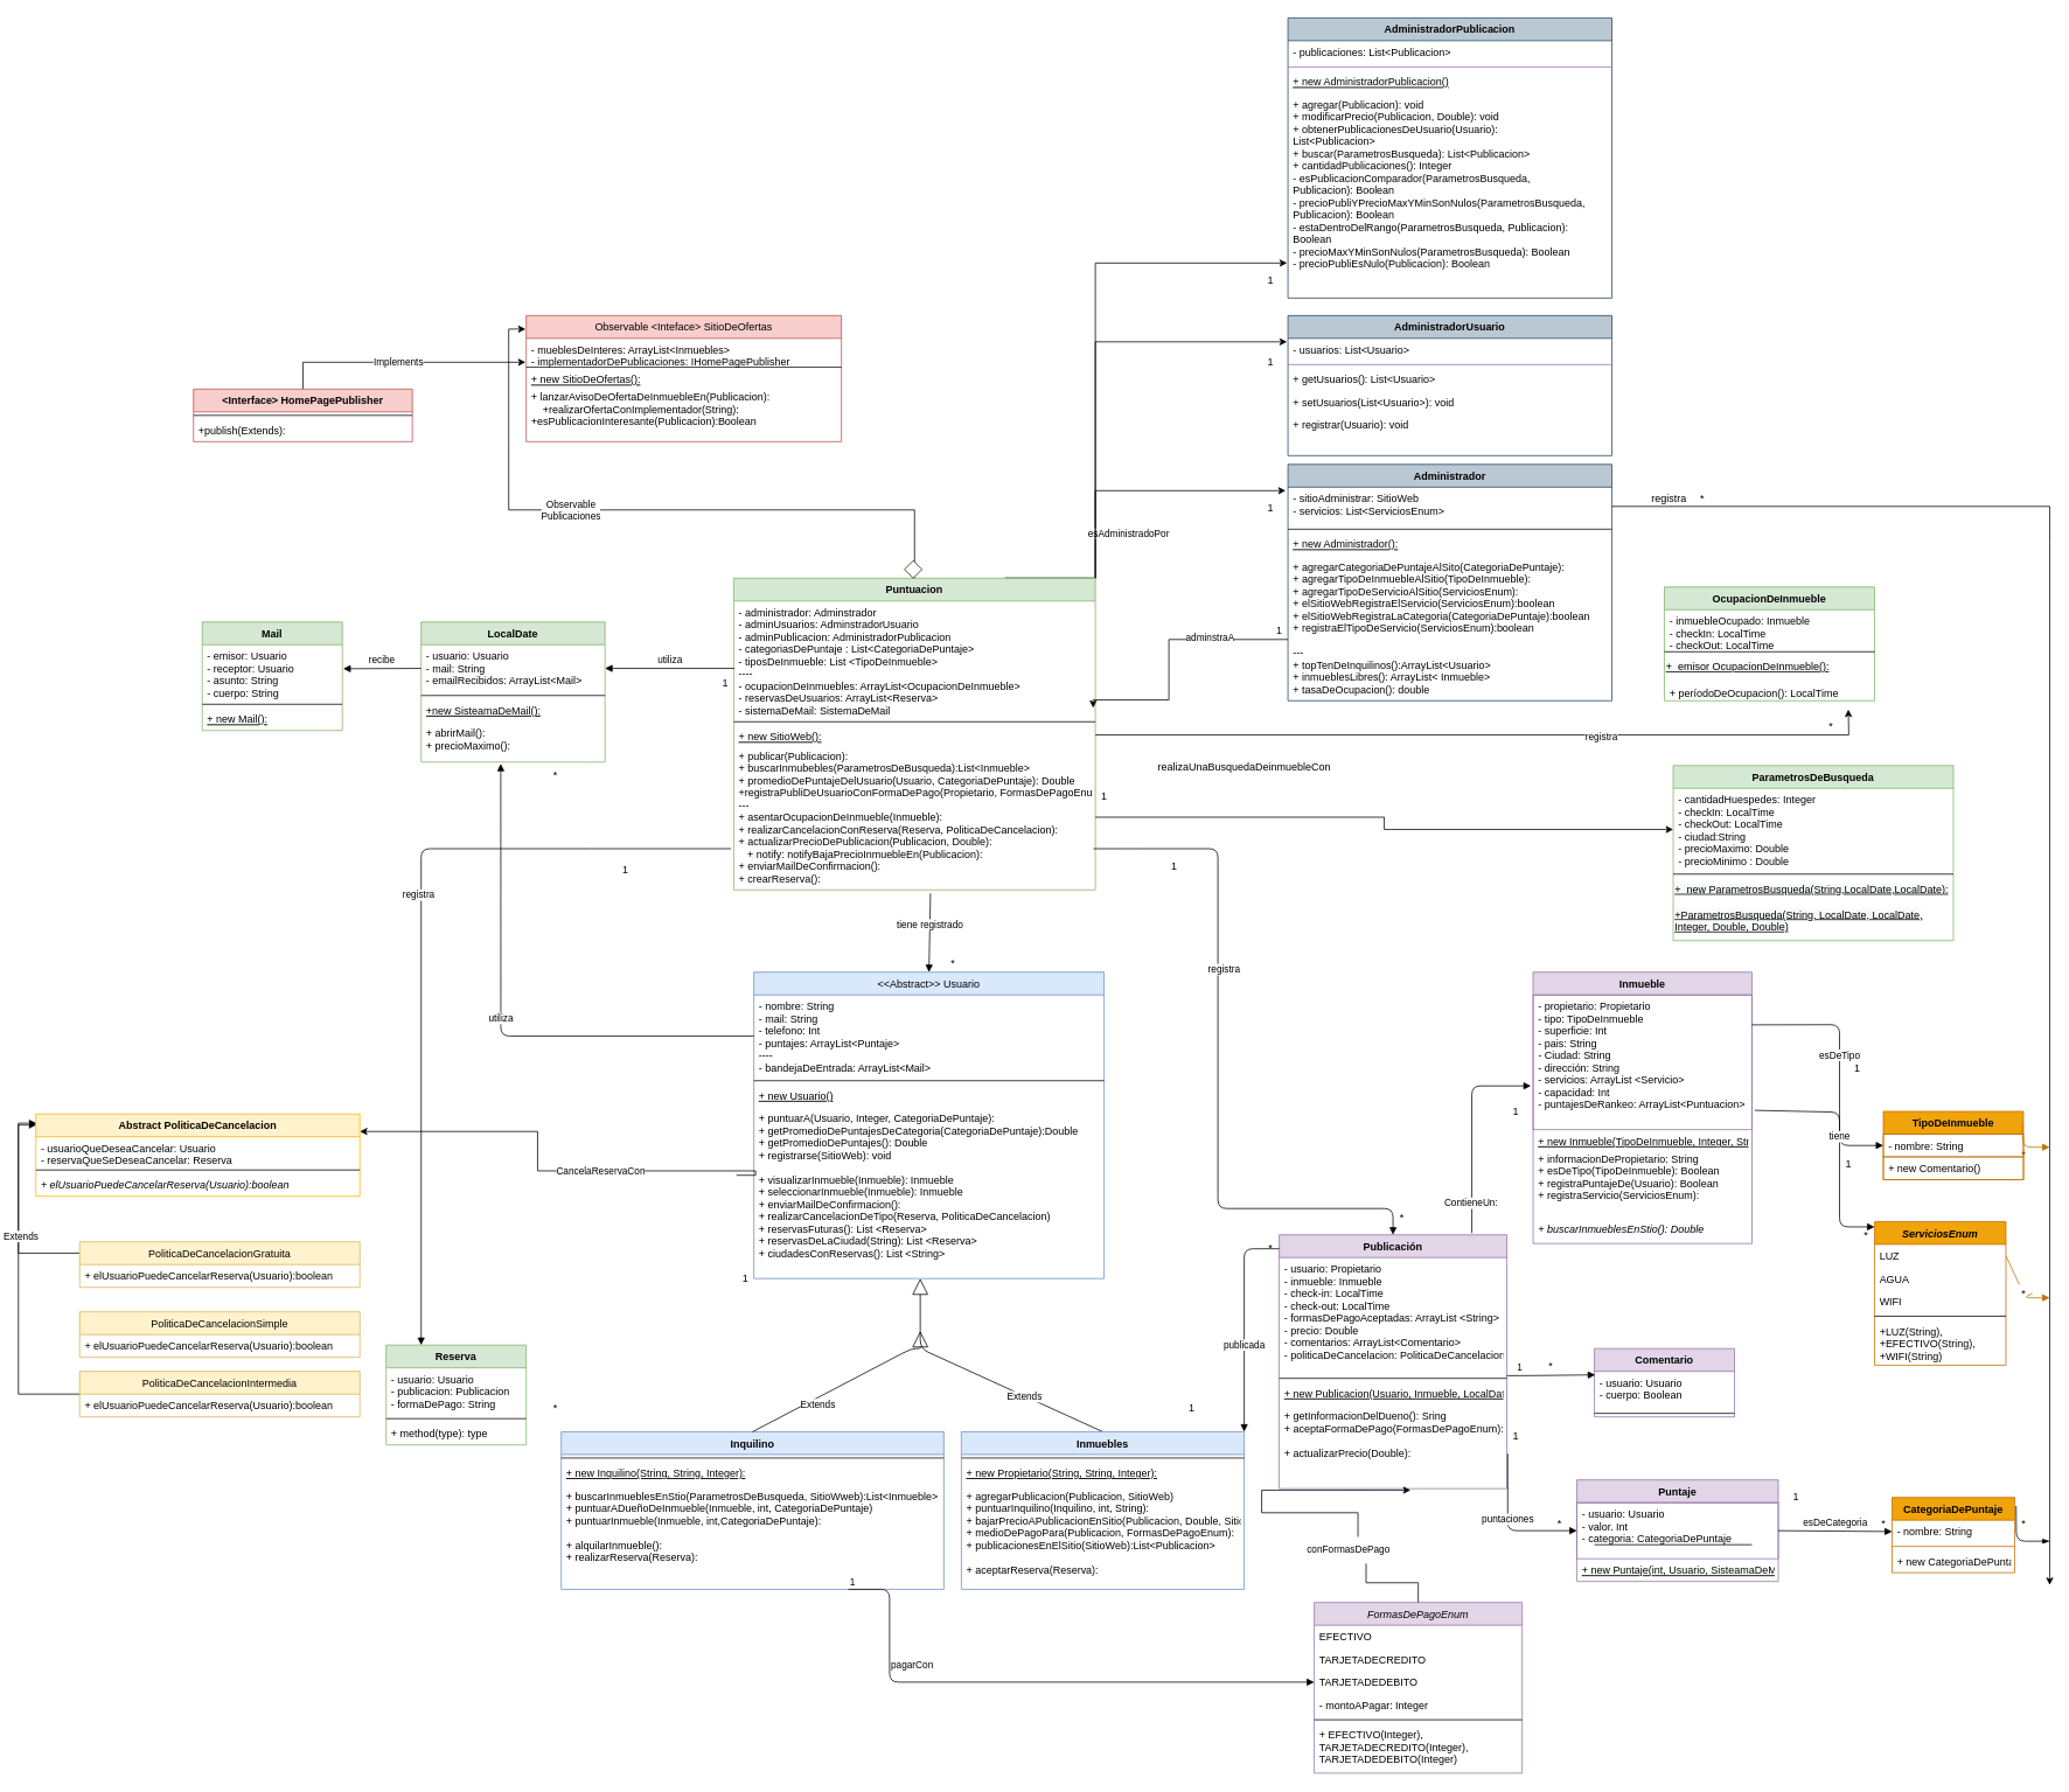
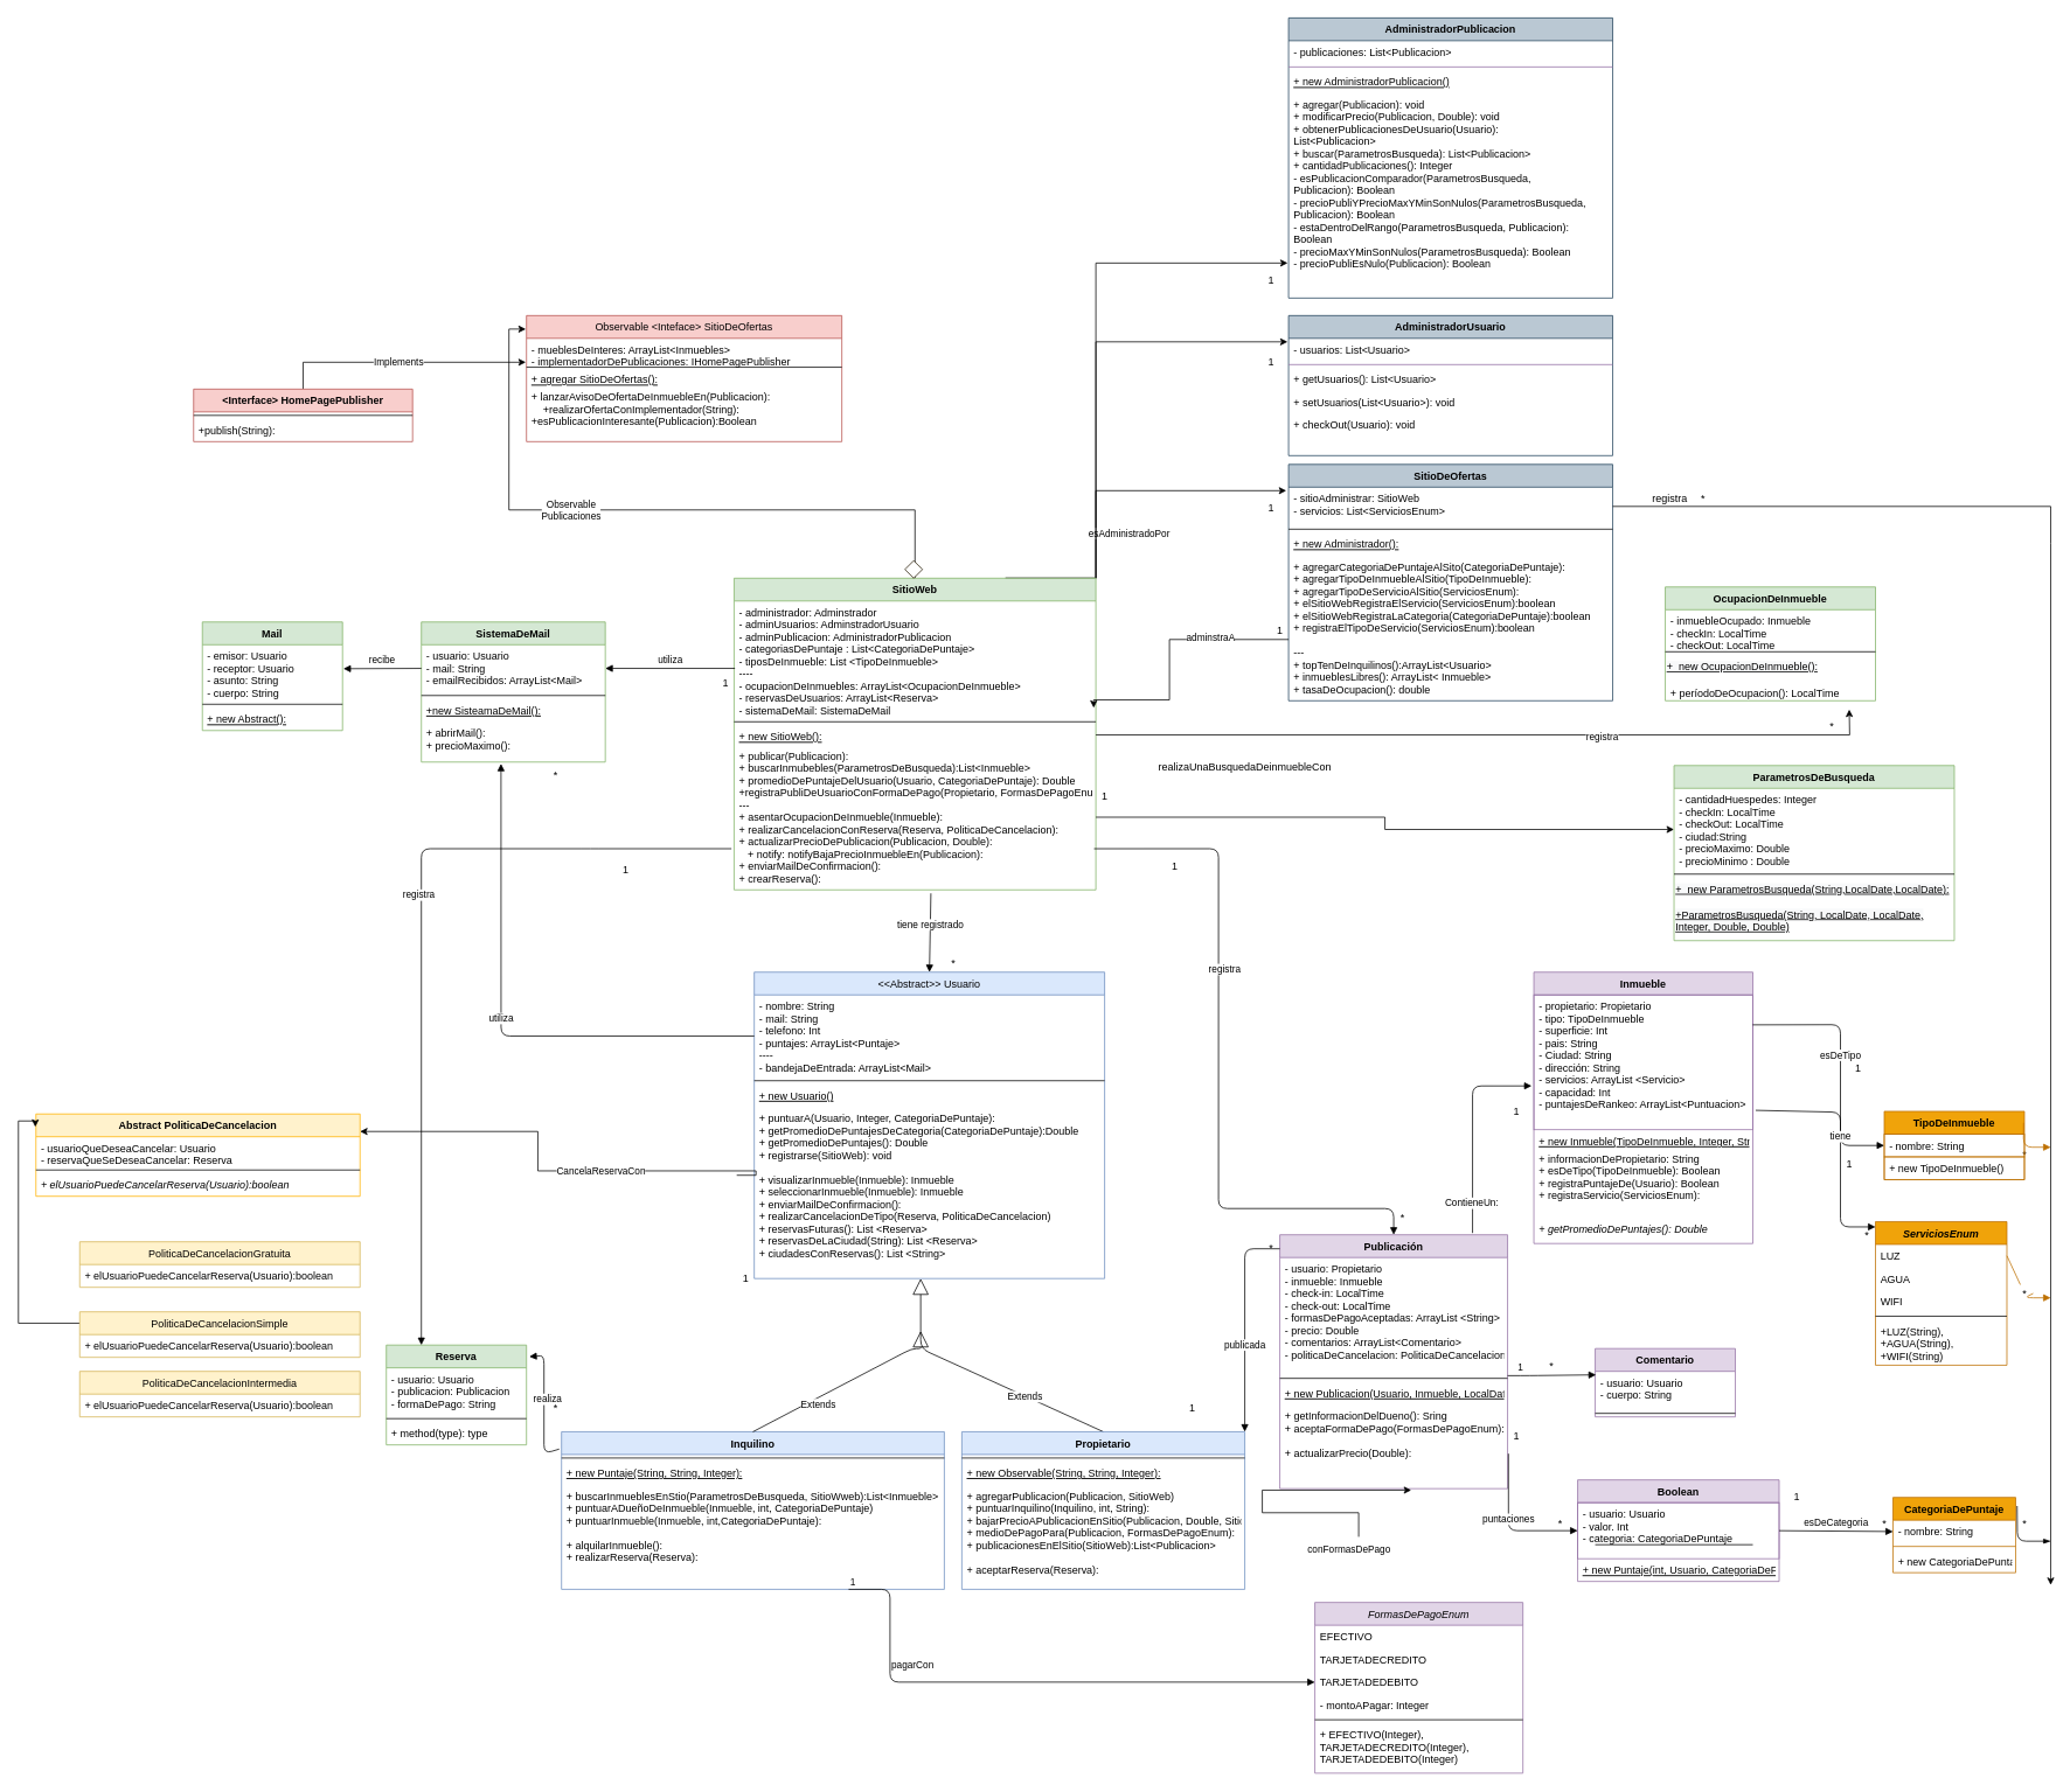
- <mxCell id="130" value="+ new SitioDeOfertas():&#10;" style="text;strokeColor=none;fillColor=none;align=left;verticalAlign=top;spacingLeft=4;spacingRight=4;overflow=hidden;rotatable=0;points=[[0,0.5],[1,0.5]];portConstraint=eastwest;fontStyle=4" parent="128" vertex="1"><mxGeometry y="60" width="360" height="20" as="geometry" /></mxCell>
+ <mxCell id="130" value="+ agregar SitioDeOfertas():&#10;" style="text;strokeColor=none;fillColor=none;align=left;verticalAlign=top;spacingLeft=4;spacingRight=4;overflow=hidden;rotatable=0;points=[[0,0.5],[1,0.5]];portConstraint=eastwest;fontStyle=4" parent="128" vertex="1"><mxGeometry y="60" width="360" height="20" as="geometry" /></mxCell>
- <mxCell id="188" value="+ registrar(Usuario): void" style="text;align=left;verticalAlign=top;spacingLeft=4;spacingRight=4;overflow=hidden;rotatable=0;points=[[0,0.5],[1,0.5]];portConstraint=eastwest;" vertex="1" parent="183"><mxGeometry y="112" width="370" height="26" as="geometry" /></mxCell>
+ <mxCell id="188" value="+ checkOut(Usuario): void" style="text;align=left;verticalAlign=top;spacingLeft=4;spacingRight=4;overflow=hidden;rotatable=0;points=[[0,0.5],[1,0.5]];portConstraint=eastwest;" vertex="1" parent="183"><mxGeometry y="112" width="370" height="26" as="geometry" /></mxCell>
- <mxCell id="138" value="+publish(Extends):" style="text;strokeColor=none;fillColor=none;align=left;verticalAlign=top;spacingLeft=4;spacingRight=4;overflow=hidden;rotatable=0;points=[[0,0.5],[1,0.5]];portConstraint=eastwest;" parent="136" vertex="1"><mxGeometry y="34" width="250" height="26" as="geometry" /></mxCell>
+ <mxCell id="138" value="+publish(String):" style="text;strokeColor=none;fillColor=none;align=left;verticalAlign=top;spacingLeft=4;spacingRight=4;overflow=hidden;rotatable=0;points=[[0,0.5],[1,0.5]];portConstraint=eastwest;" parent="136" vertex="1"><mxGeometry y="34" width="250" height="26" as="geometry" /></mxCell>
- <mxCell id="74" value="Administrador" style="swimlane;fontStyle=1;align=center;verticalAlign=top;childLayout=stackLayout;horizontal=1;startSize=26;horizontalStack=0;resizeParent=1;resizeParentMax=0;resizeLast=0;collapsible=1;marginBottom=0;fillColor=#bac8d3;strokeColor=#23445d;" parent="1" vertex="1"><mxGeometry x="1470" y="530" width="370" height="270" as="geometry" /></mxCell>
+ <mxCell id="74" value="SitioDeOfertas" style="swimlane;fontStyle=1;align=center;verticalAlign=top;childLayout=stackLayout;horizontal=1;startSize=26;horizontalStack=0;resizeParent=1;resizeParentMax=0;resizeLast=0;collapsible=1;marginBottom=0;fillColor=#bac8d3;strokeColor=#23445d;" parent="1" vertex="1"><mxGeometry x="1470" y="530" width="370" height="270" as="geometry" /></mxCell>
- <mxCell id="14" value="Puntuacion" style="swimlane;fontStyle=1;align=center;verticalAlign=top;childLayout=stackLayout;horizontal=1;startSize=26;horizontalStack=0;resizeParent=1;resizeParentMax=0;resizeLast=0;collapsible=1;marginBottom=0;fillColor=#d5e8d4;strokeColor=#82b366;" parent="1" vertex="1"><mxGeometry x="837" y="660" width="413" height="356" as="geometry" /></mxCell>
+ <mxCell id="14" value="SitioWeb" style="swimlane;fontStyle=1;align=center;verticalAlign=top;childLayout=stackLayout;horizontal=1;startSize=26;horizontalStack=0;resizeParent=1;resizeParentMax=0;resizeLast=0;collapsible=1;marginBottom=0;fillColor=#d5e8d4;strokeColor=#82b366;" parent="1" vertex="1"><mxGeometry x="837" y="660" width="413" height="356" as="geometry" /></mxCell>
- <mxCell id="45" value="LocalDate" style="swimlane;fontStyle=1;align=center;verticalAlign=top;childLayout=stackLayout;horizontal=1;startSize=26;horizontalStack=0;resizeParent=1;resizeParentMax=0;resizeLast=0;collapsible=1;marginBottom=0;fillColor=#d5e8d4;strokeColor=#82b366;" parent="1" vertex="1"><mxGeometry x="480" y="710" width="210" height="160" as="geometry" /></mxCell>
+ <mxCell id="45" value="SistemaDeMail" style="swimlane;fontStyle=1;align=center;verticalAlign=top;childLayout=stackLayout;horizontal=1;startSize=26;horizontalStack=0;resizeParent=1;resizeParentMax=0;resizeLast=0;collapsible=1;marginBottom=0;fillColor=#d5e8d4;strokeColor=#82b366;" parent="1" vertex="1"><mxGeometry x="480" y="710" width="210" height="160" as="geometry" /></mxCell>
- <mxCell id="86" value="&lt;span style=&quot;color: rgb(0 , 0 , 0) ; font-family: &amp;#34;helvetica&amp;#34; ; font-size: 12px ; font-style: normal ; font-weight: 400 ; letter-spacing: normal ; text-align: left ; text-indent: 0px ; text-transform: none ; word-spacing: 0px ; background-color: rgb(248 , 249 , 250) ; display: inline ; float: none&quot;&gt;&lt;u&gt;+&amp;nbsp; emisor OcupacionDeInmueble():&lt;/u&gt;&lt;/span&gt;" style="text;whiteSpace=wrap;html=1;" parent="83" vertex="1"><mxGeometry y="78" width="240" height="30" as="geometry" /></mxCell>
+ <mxCell id="86" value="&lt;span style=&quot;color: rgb(0 , 0 , 0) ; font-family: &amp;#34;helvetica&amp;#34; ; font-size: 12px ; font-style: normal ; font-weight: 400 ; letter-spacing: normal ; text-align: left ; text-indent: 0px ; text-transform: none ; word-spacing: 0px ; background-color: rgb(248 , 249 , 250) ; display: inline ; float: none&quot;&gt;&lt;u&gt;+&amp;nbsp; new OcupacionDeInmueble():&lt;/u&gt;&lt;/span&gt;" style="text;whiteSpace=wrap;html=1;" parent="83" vertex="1"><mxGeometry y="78" width="240" height="30" as="geometry" /></mxCell>
- <mxCell id="53" value="+ new Mail():" style="text;strokeColor=none;fillColor=none;align=left;verticalAlign=top;spacingLeft=4;spacingRight=4;overflow=hidden;rotatable=0;points=[[0,0.5],[1,0.5]];portConstraint=eastwest;fontStyle=4" parent="50" vertex="1"><mxGeometry y="98" width="160" height="26" as="geometry" /></mxCell>
+ <mxCell id="53" value="+ new Abstract():" style="text;strokeColor=none;fillColor=none;align=left;verticalAlign=top;spacingLeft=4;spacingRight=4;overflow=hidden;rotatable=0;points=[[0,0.5],[1,0.5]];portConstraint=eastwest;fontStyle=4" parent="50" vertex="1"><mxGeometry y="98" width="160" height="26" as="geometry" /></mxCell>
- <mxCell id="102" value="+ new Comentario()" style="text;strokeColor=#BD7000;align=left;verticalAlign=top;spacingLeft=4;spacingRight=4;overflow=hidden;rotatable=0;points=[[0,0.5],[1,0.5]];portConstraint=eastwest;fontColor=#000000;" parent="100" vertex="1"><mxGeometry y="52" width="160" height="26" as="geometry" /></mxCell>
+ <mxCell id="102" value="+ new TipoDeInmueble()" style="text;strokeColor=#BD7000;align=left;verticalAlign=top;spacingLeft=4;spacingRight=4;overflow=hidden;rotatable=0;points=[[0,0.5],[1,0.5]];portConstraint=eastwest;fontColor=#000000;" parent="100" vertex="1"><mxGeometry y="52" width="160" height="26" as="geometry" /></mxCell>
- <mxCell id="94" value="+ buscarInmueblesEnStio(): Double" style="text;strokeColor=none;fillColor=none;align=left;verticalAlign=top;spacingLeft=4;spacingRight=4;overflow=hidden;rotatable=0;points=[[0,0.5],[1,0.5]];portConstraint=eastwest;fontStyle=2" parent="90" vertex="1"><mxGeometry y="280" width="250" height="30" as="geometry" /></mxCell>
+ <mxCell id="94" value="+ getPromedioDePuntajes(): Double" style="text;strokeColor=none;fillColor=none;align=left;verticalAlign=top;spacingLeft=4;spacingRight=4;overflow=hidden;rotatable=0;points=[[0,0.5],[1,0.5]];portConstraint=eastwest;fontStyle=2" parent="90" vertex="1"><mxGeometry y="280" width="250" height="30" as="geometry" /></mxCell>
- <mxCell id="118" style="edgeStyle=orthogonalEdgeStyle;rounded=0;orthogonalLoop=1;jettySize=auto;html=1;exitX=0;exitY=0.25;exitDx=0;exitDy=0;entryX=0.001;entryY=0.112;entryDx=0;entryDy=0;entryPerimeter=0;" parent="1" source="119" target="114" edge="1"><mxGeometry relative="1" as="geometry" /></mxCell>
+ <mxCell id="121" style="edgeStyle=orthogonalEdgeStyle;rounded=0;orthogonalLoop=1;jettySize=auto;html=1;exitX=0;exitY=0.25;exitDx=0;exitDy=0;entryX=-0.002;entryY=0.157;entryDx=0;entryDy=0;entryPerimeter=0;" parent="1" source="122" target="114" edge="1"><mxGeometry relative="1" as="geometry"><Array as="points"><mxPoint x="20" y="1511" /><mxPoint x="20" y="1280" /><mxPoint x="39" y="1280" /></Array></mxGeometry></mxCell>
- <mxCell id="162" value="+LUZ(String), &#10;+EFECTIVO(String), &#10;+WIFI(String)" style="text;align=left;verticalAlign=top;spacingLeft=4;spacingRight=4;overflow=hidden;rotatable=0;points=[[0,0.5],[1,0.5]];portConstraint=eastwest;rounded=0;shadow=0;html=0;" vertex="1" parent="157"><mxGeometry y="112" width="150" height="52" as="geometry" /></mxCell>
+ <mxCell id="162" value="+LUZ(String), &#10;+AGUA(String), &#10;+WIFI(String)" style="text;align=left;verticalAlign=top;spacingLeft=4;spacingRight=4;overflow=hidden;rotatable=0;points=[[0,0.5],[1,0.5]];portConstraint=eastwest;rounded=0;shadow=0;html=0;" vertex="1" parent="157"><mxGeometry y="112" width="150" height="52" as="geometry" /></mxCell>
- <mxCell id="96" value="- usuario: Usuario&#10;- cuerpo: Boolean" style="text;strokeColor=none;fillColor=none;align=left;verticalAlign=top;spacingLeft=4;spacingRight=4;overflow=hidden;rotatable=0;points=[[0,0.5],[1,0.5]];portConstraint=eastwest;" parent="95" vertex="1"><mxGeometry y="26" width="160" height="44" as="geometry" /></mxCell>
+ <mxCell id="96" value="- usuario: Usuario&#10;- cuerpo: String" style="text;strokeColor=none;fillColor=none;align=left;verticalAlign=top;spacingLeft=4;spacingRight=4;overflow=hidden;rotatable=0;points=[[0,0.5],[1,0.5]];portConstraint=eastwest;" parent="95" vertex="1"><mxGeometry y="26" width="160" height="44" as="geometry" /></mxCell>
- <mxCell id="124" style="edgeStyle=orthogonalEdgeStyle;rounded=0;orthogonalLoop=1;jettySize=auto;html=1;entryX=0.001;entryY=0.134;entryDx=0;entryDy=0;entryPerimeter=0;" parent="1" source="126" target="114" edge="1"><mxGeometry relative="1" as="geometry"><Array as="points"><mxPoint x="20" y="1592" /><mxPoint x="20" y="1285" /></Array></mxGeometry></mxCell>
- <mxCell id="125" value="Extends" style="edgeLabel;html=1;align=center;verticalAlign=middle;resizable=0;points=[];" parent="124" vertex="1" connectable="0"><mxGeometry x="0.263" y="-2" relative="1" as="geometry"><mxPoint as="offset" /></mxGeometry></mxCell>
+ <mxCell id="64" value="realiza" style="html=1;verticalAlign=bottom;endArrow=block;exitX=-0.006;exitY=0.11;exitDx=0;exitDy=0;exitPerimeter=0;entryX=1.02;entryY=0.116;entryDx=0;entryDy=0;entryPerimeter=0;" parent="1" source="19" target="60" edge="1"><mxGeometry x="-0.038" y="-4" width="80" relative="1" as="geometry"><mxPoint x="990" y="1305" as="sourcePoint" /><mxPoint x="1070" y="1305" as="targetPoint" /><mxPoint as="offset" /><Array as="points"><mxPoint x="620" y="1660" /><mxPoint x="620" y="1548" /></Array></mxGeometry></mxCell>
- <mxCell id="23" value="Inmuebles" style="swimlane;fontStyle=1;align=center;verticalAlign=top;childLayout=stackLayout;horizontal=1;startSize=26;horizontalStack=0;resizeParent=1;resizeParentMax=0;resizeLast=0;collapsible=1;marginBottom=0;fillColor=#dae8fc;strokeColor=#6c8ebf;" parent="1" vertex="1"><mxGeometry x="1097" y="1635" width="323" height="180" as="geometry" /></mxCell>
+ <mxCell id="23" value="Propietario" style="swimlane;fontStyle=1;align=center;verticalAlign=top;childLayout=stackLayout;horizontal=1;startSize=26;horizontalStack=0;resizeParent=1;resizeParentMax=0;resizeLast=0;collapsible=1;marginBottom=0;fillColor=#dae8fc;strokeColor=#6c8ebf;" parent="1" vertex="1"><mxGeometry x="1097" y="1635" width="323" height="180" as="geometry" /></mxCell>
- <mxCell id="21" value="+ new Inquilino(String, String, Integer):" style="text;strokeColor=none;fillColor=none;align=left;verticalAlign=top;spacingLeft=4;spacingRight=4;overflow=hidden;rotatable=0;points=[[0,0.5],[1,0.5]];portConstraint=eastwest;fontStyle=4" parent="19" vertex="1"><mxGeometry y="34" width="437" height="26" as="geometry" /></mxCell>
+ <mxCell id="21" value="+ new Puntaje(String, String, Integer):" style="text;strokeColor=none;fillColor=none;align=left;verticalAlign=top;spacingLeft=4;spacingRight=4;overflow=hidden;rotatable=0;points=[[0,0.5],[1,0.5]];portConstraint=eastwest;fontStyle=4" parent="19" vertex="1"><mxGeometry y="34" width="437" height="26" as="geometry" /></mxCell>
- <mxCell id="25" value="+ new Propietario(String, String, Integer):" style="text;strokeColor=none;fillColor=none;align=left;verticalAlign=top;spacingLeft=4;spacingRight=4;overflow=hidden;rotatable=0;points=[[0,0.5],[1,0.5]];portConstraint=eastwest;fontStyle=4" parent="23" vertex="1"><mxGeometry y="34" width="323" height="26" as="geometry" /></mxCell>
+ <mxCell id="25" value="+ new Observable(String, String, Integer):" style="text;strokeColor=none;fillColor=none;align=left;verticalAlign=top;spacingLeft=4;spacingRight=4;overflow=hidden;rotatable=0;points=[[0,0.5],[1,0.5]];portConstraint=eastwest;fontStyle=4" parent="23" vertex="1"><mxGeometry y="34" width="323" height="26" as="geometry" /></mxCell>
- <mxCell id="32" value="Puntaje" style="swimlane;fontStyle=1;align=center;verticalAlign=top;childLayout=stackLayout;horizontal=1;startSize=26;horizontalStack=0;resizeParent=1;resizeParentMax=0;resizeLast=0;collapsible=1;marginBottom=0;fillColor=#e1d5e7;strokeColor=#9673a6;" parent="1" vertex="1"><mxGeometry x="1800" y="1690" width="230" height="116" as="geometry" /></mxCell>
+ <mxCell id="32" value="Boolean" style="swimlane;fontStyle=1;align=center;verticalAlign=top;childLayout=stackLayout;horizontal=1;startSize=26;horizontalStack=0;resizeParent=1;resizeParentMax=0;resizeLast=0;collapsible=1;marginBottom=0;fillColor=#e1d5e7;strokeColor=#9673a6;" parent="1" vertex="1"><mxGeometry x="1800" y="1690" width="230" height="116" as="geometry" /></mxCell>
- <mxCell id="34" value="+ new Puntaje(int, Usuario, SisteamaDeMail)" style="text;strokeColor=none;fillColor=none;align=left;verticalAlign=top;spacingLeft=4;spacingRight=4;overflow=hidden;rotatable=0;points=[[0,0.5],[1,0.5]];portConstraint=eastwest;fontStyle=4" vertex="1" parent="32"><mxGeometry y="90" width="230" height="26" as="geometry" /></mxCell>
+ <mxCell id="34" value="+ new Puntaje(int, Usuario, CategoriaDePuntaje)" style="text;strokeColor=none;fillColor=none;align=left;verticalAlign=top;spacingLeft=4;spacingRight=4;overflow=hidden;rotatable=0;points=[[0,0.5],[1,0.5]];portConstraint=eastwest;fontStyle=4" vertex="1" parent="32"><mxGeometry y="90" width="230" height="26" as="geometry" /></mxCell>
- <mxCell id="153" value="" style="edgeStyle=orthogonalEdgeStyle;rounded=0;orthogonalLoop=1;jettySize=auto;html=1;exitX=0.5;exitY=0;exitDx=0;exitDy=0;entryX=0.577;entryY=1.018;entryDx=0;entryDy=0;entryPerimeter=0;endArrow=none;" parent="1" source="143" target="152" edge="1"><mxGeometry relative="1" as="geometry"><mxPoint x="1610" y="1830" as="sourcePoint" /><mxPoint x="1610.02" y="1661.008" as="targetPoint" /></mxGeometry></mxCell>
